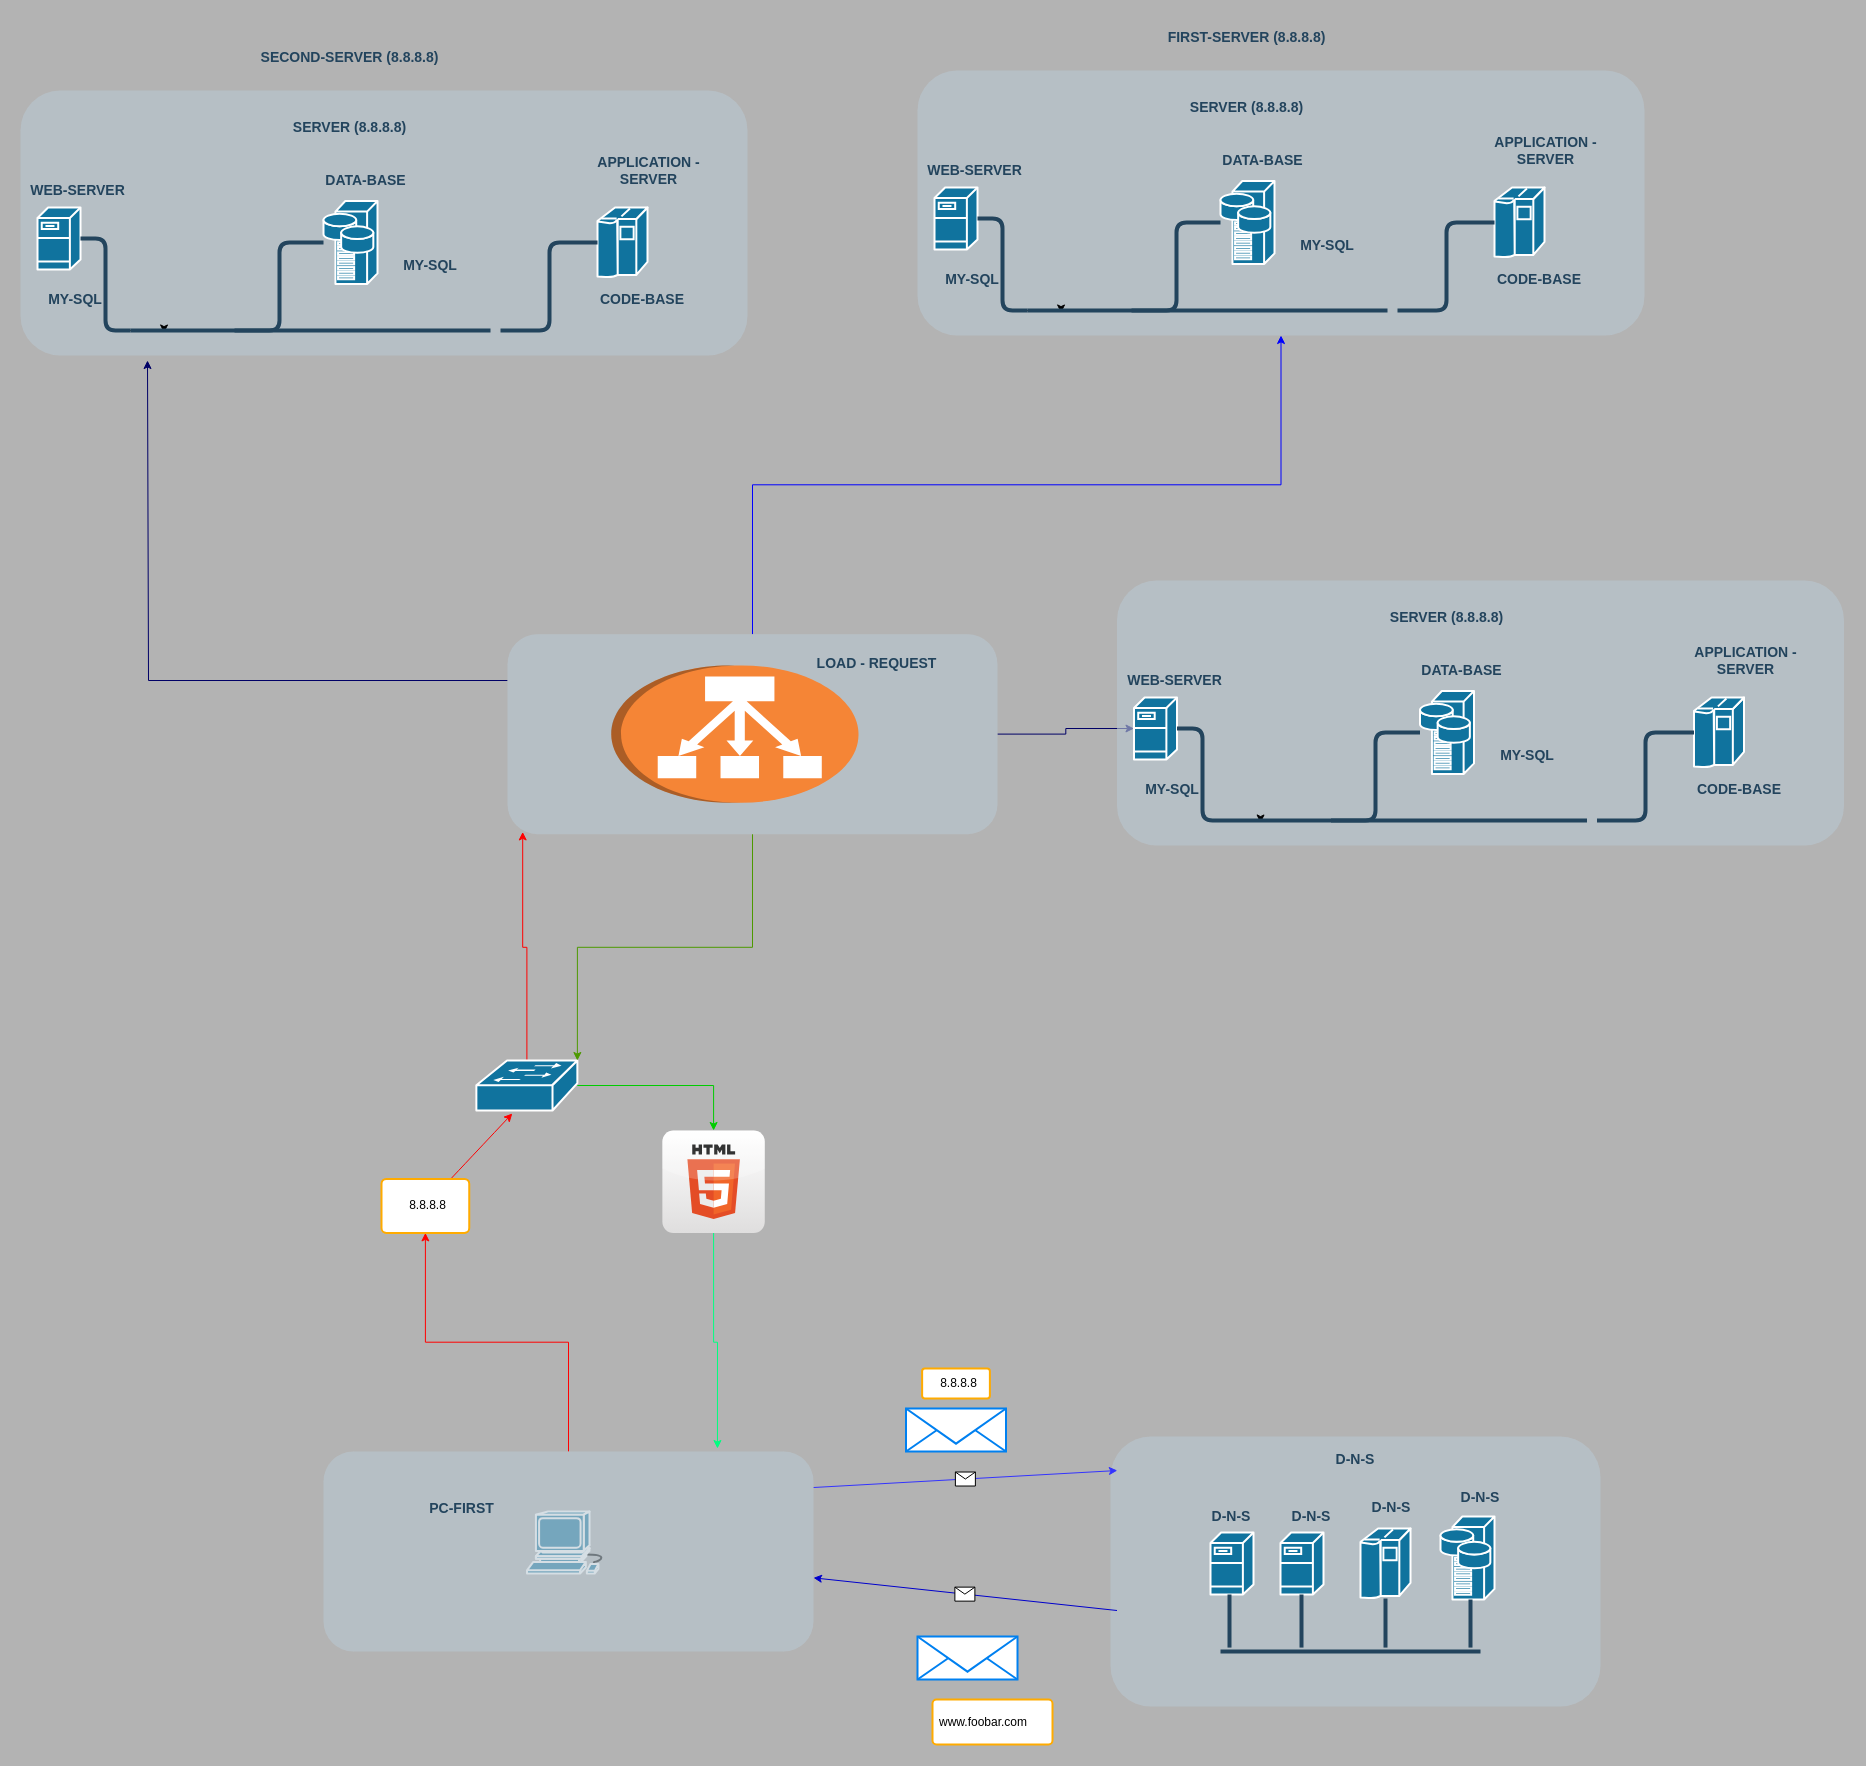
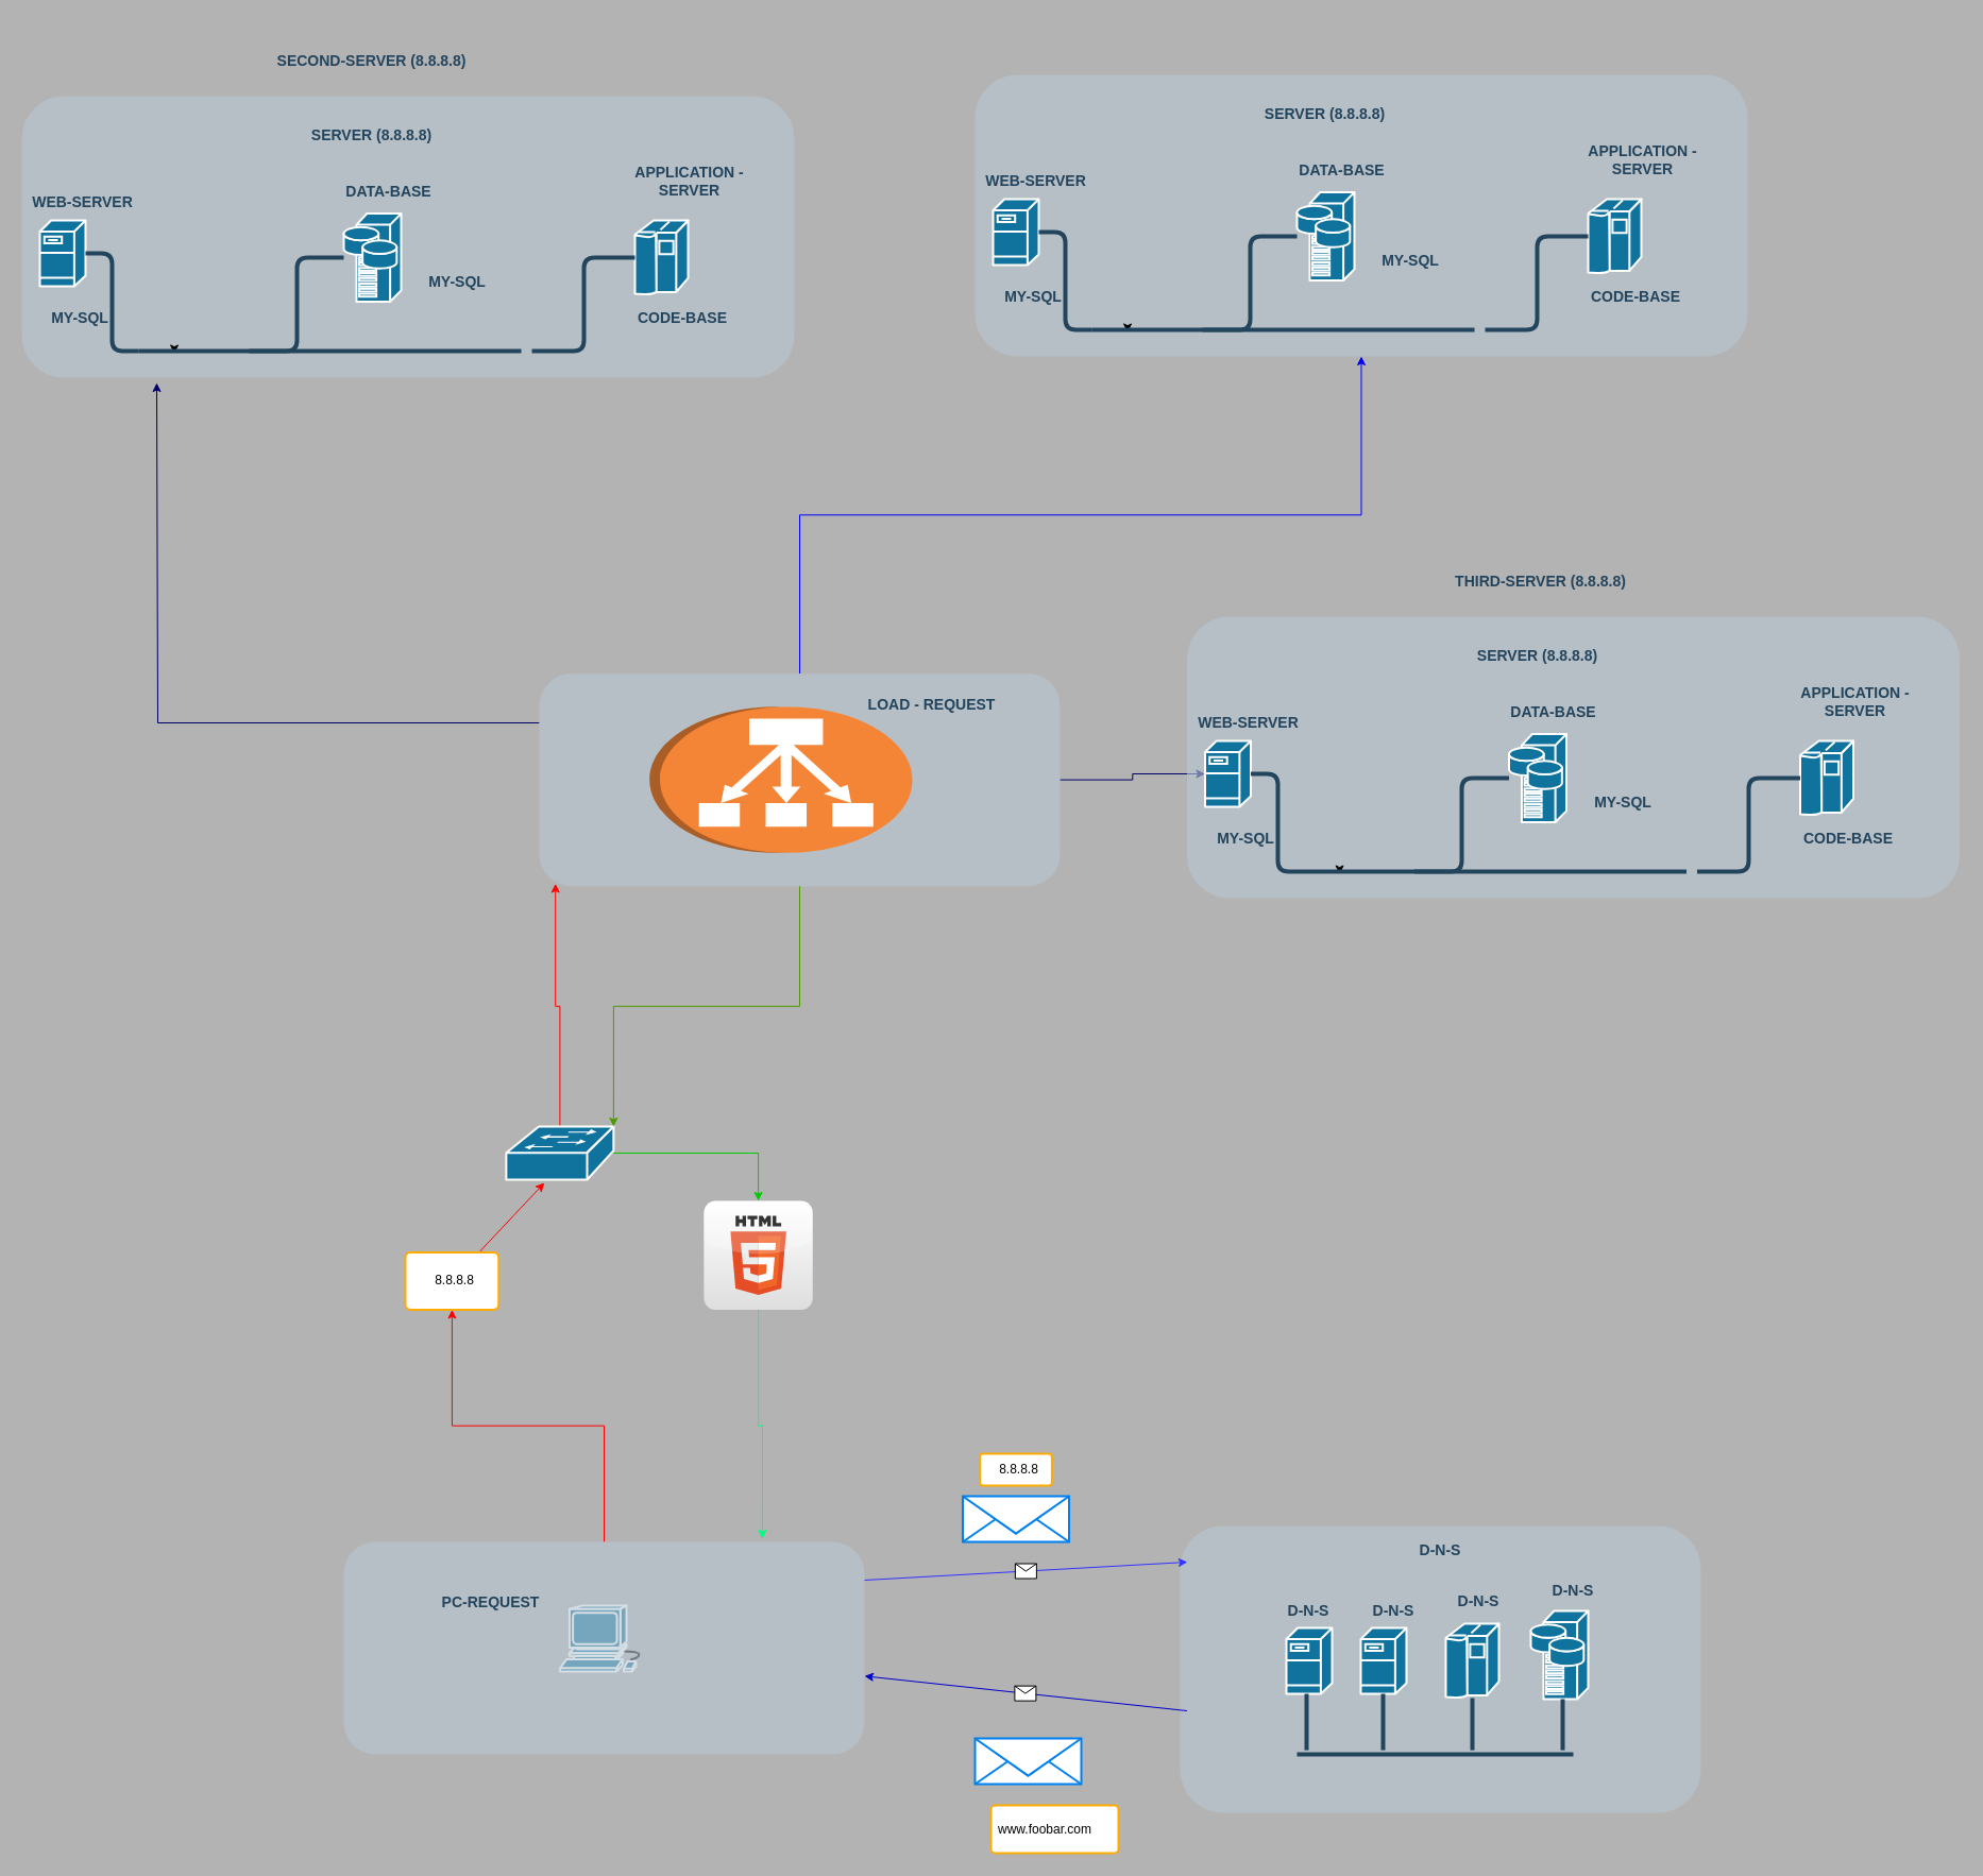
- <mxCell id="90" value="&lt;font color=&quot;#23445d&quot;&gt;FIRST-SERVER (8.8.8.8)&lt;br&gt;&lt;/font&gt;" style="rounded=1;whiteSpace=wrap;html=1;strokeColor=none;fillColor=none;fontSize=14;fontColor=#742B21;align=center;fontStyle=1" parent="1" vertex="1"><mxGeometry x="1133.5" y="20" width="225" height="34" as="geometry" /></mxCell>
+ <mxCell id="92" value="&lt;font color=&quot;#23445d&quot;&gt;THIRD-SERVER (8.8.8.8)&lt;br&gt;&lt;/font&gt;" style="rounded=1;whiteSpace=wrap;html=1;strokeColor=none;fillColor=none;fontSize=14;fontColor=#742B21;align=center;fontStyle=1" parent="1" vertex="1"><mxGeometry x="1337" y="530" width="225" height="34" as="geometry" /></mxCell>
- <mxCell id="35" value="&lt;font color=&quot;#23445d&quot;&gt;PC-FIRST&lt;br&gt;&lt;/font&gt;" style="rounded=1;whiteSpace=wrap;html=1;strokeColor=none;fillColor=none;fontSize=14;fontColor=#742B21;align=center;fontStyle=1" parent="1" vertex="1"><mxGeometry x="349" y="1491" width="225" height="34" as="geometry" /></mxCell>
+ <mxCell id="35" value="&lt;font color=&quot;#23445d&quot;&gt;PC-REQUEST&lt;br&gt;&lt;/font&gt;" style="rounded=1;whiteSpace=wrap;html=1;strokeColor=none;fillColor=none;fontSize=14;fontColor=#742B21;align=center;fontStyle=1" parent="1" vertex="1"><mxGeometry x="349" y="1491" width="225" height="34" as="geometry" /></mxCell>
